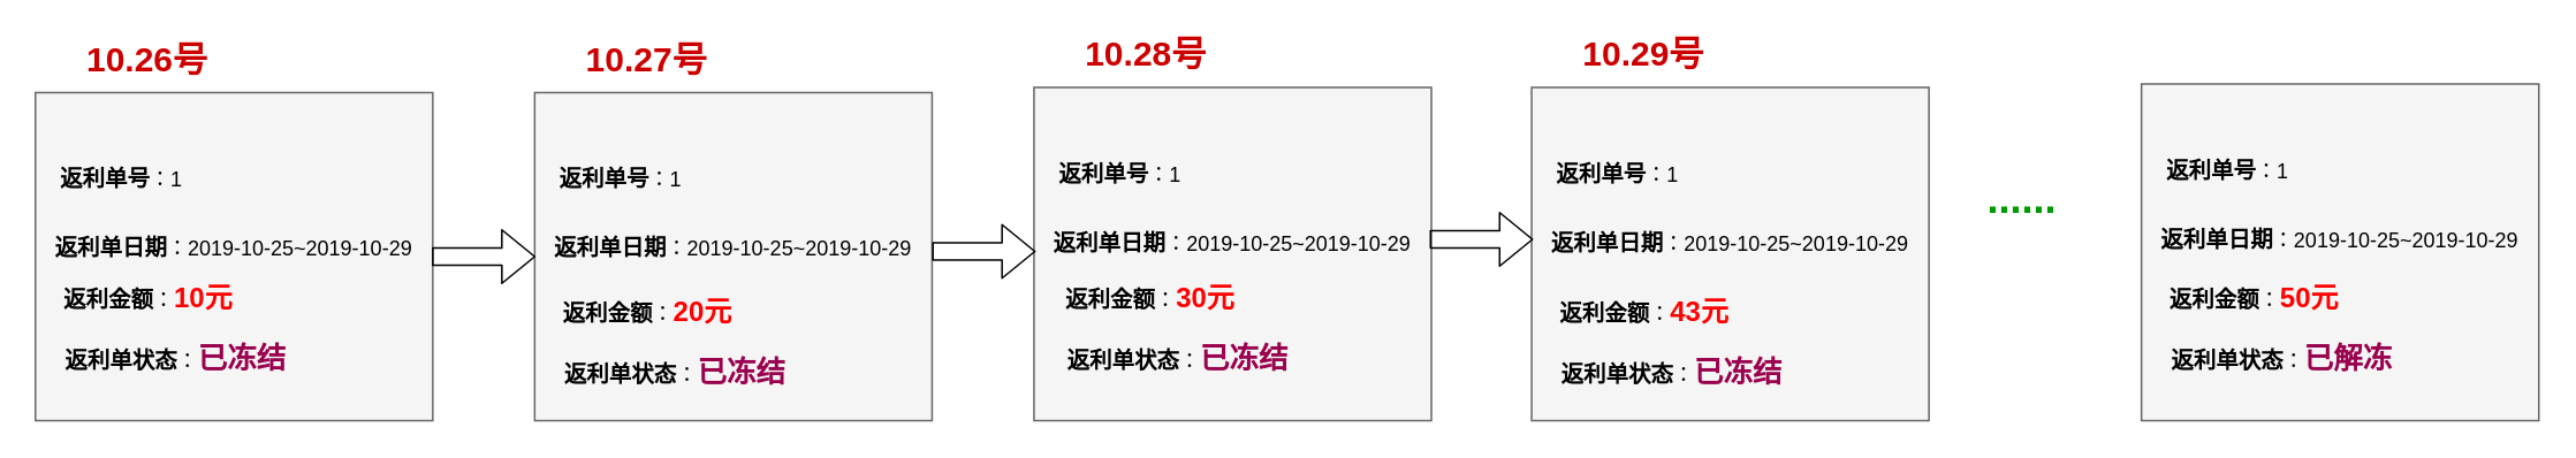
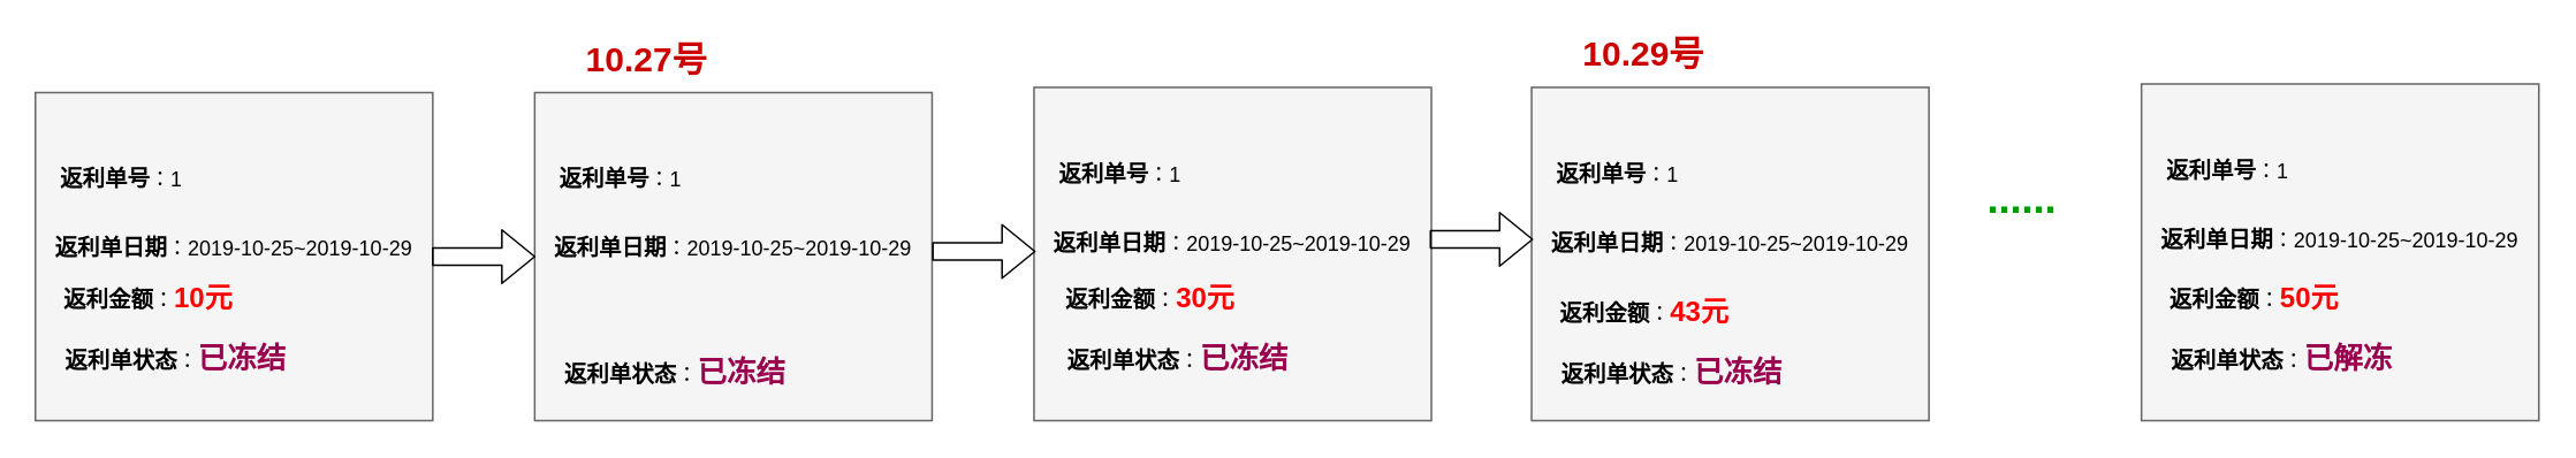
- <mxCell id="12" value="&lt;font style=&quot;font-size: 20px&quot; color=&quot;#CC0000&quot;&gt;&lt;b&gt;&lt;font style=&quot;font-size: 20px&quot;&gt;10.28&lt;/font&gt;号&lt;/b&gt;&lt;/font&gt;" style="text;html=1;strokeColor=none;fillColor=none;align=center;verticalAlign=middle;whiteSpace=wrap;rounded=0;" vertex="1" parent="1"><mxGeometry x="608" y="20" width="110" height="20" as="geometry" /></mxCell>
- <mxCell id="3" value="&lt;font style=&quot;font-size: 20px&quot; color=&quot;#CC0000&quot;&gt;&lt;b&gt;&lt;font style=&quot;font-size: 20px&quot;&gt;10.26&lt;/font&gt;号&lt;/b&gt;&lt;/font&gt;" style="text;html=1;strokeColor=none;fillColor=none;align=center;verticalAlign=middle;whiteSpace=wrap;rounded=0;" vertex="1" parent="1"><mxGeometry x="30" y="23" width="110" height="20" as="geometry" /></mxCell>
- <mxCell id="31" value="&lt;font style=&quot;font-size: 13px&quot;&gt;&lt;b&gt;返利金额&lt;/b&gt;&lt;/font&gt;：&lt;font style=&quot;font-size: 16px&quot;&gt;&lt;b&gt;&lt;font style=&quot;font-size: 16px&quot; color=&quot;#FF0000&quot;&gt;20元&lt;/font&gt;&lt;/b&gt;&lt;/font&gt;" style="text;html=1;strokeColor=none;fillColor=none;align=center;verticalAlign=middle;whiteSpace=wrap;rounded=0;" vertex="1" parent="1"><mxGeometry x="319" y="170" width="111" height="20" as="geometry" /></mxCell>
